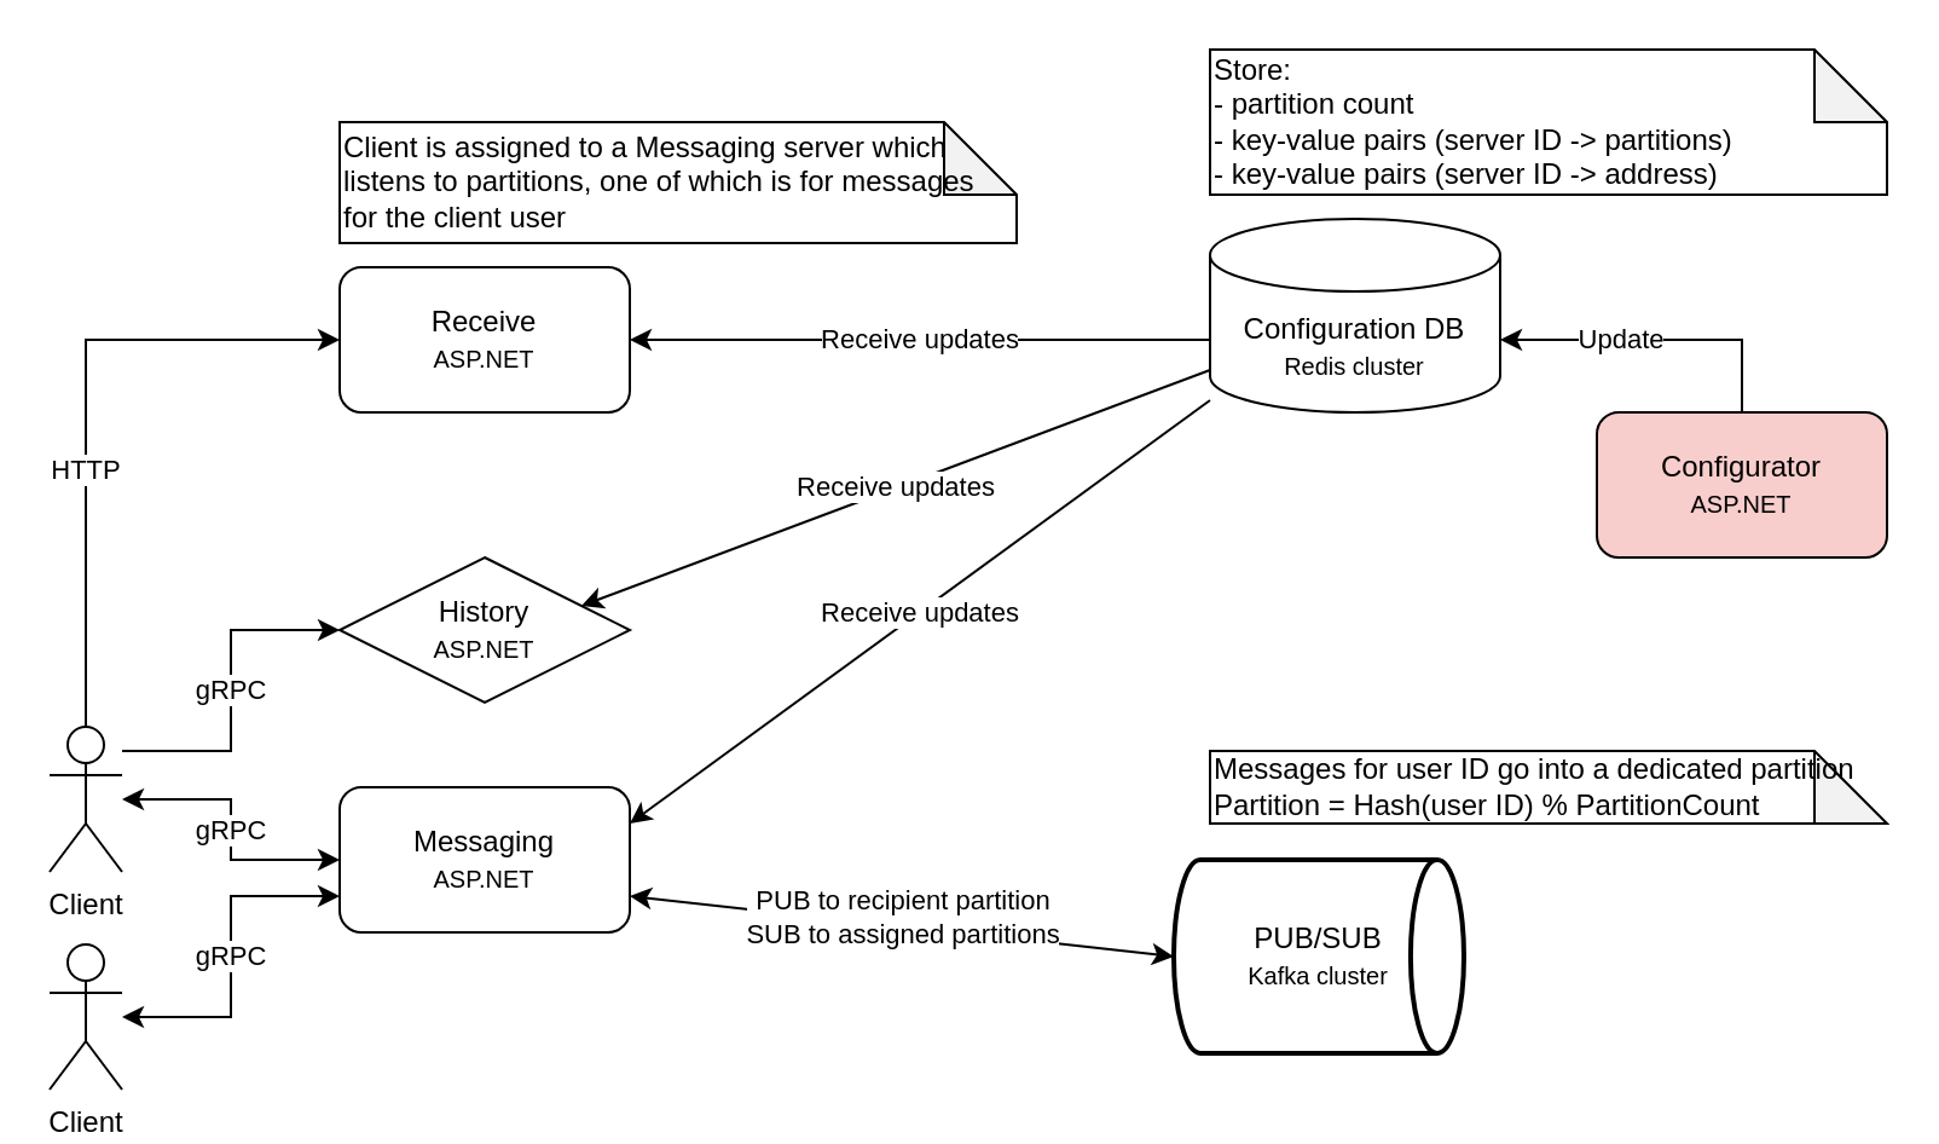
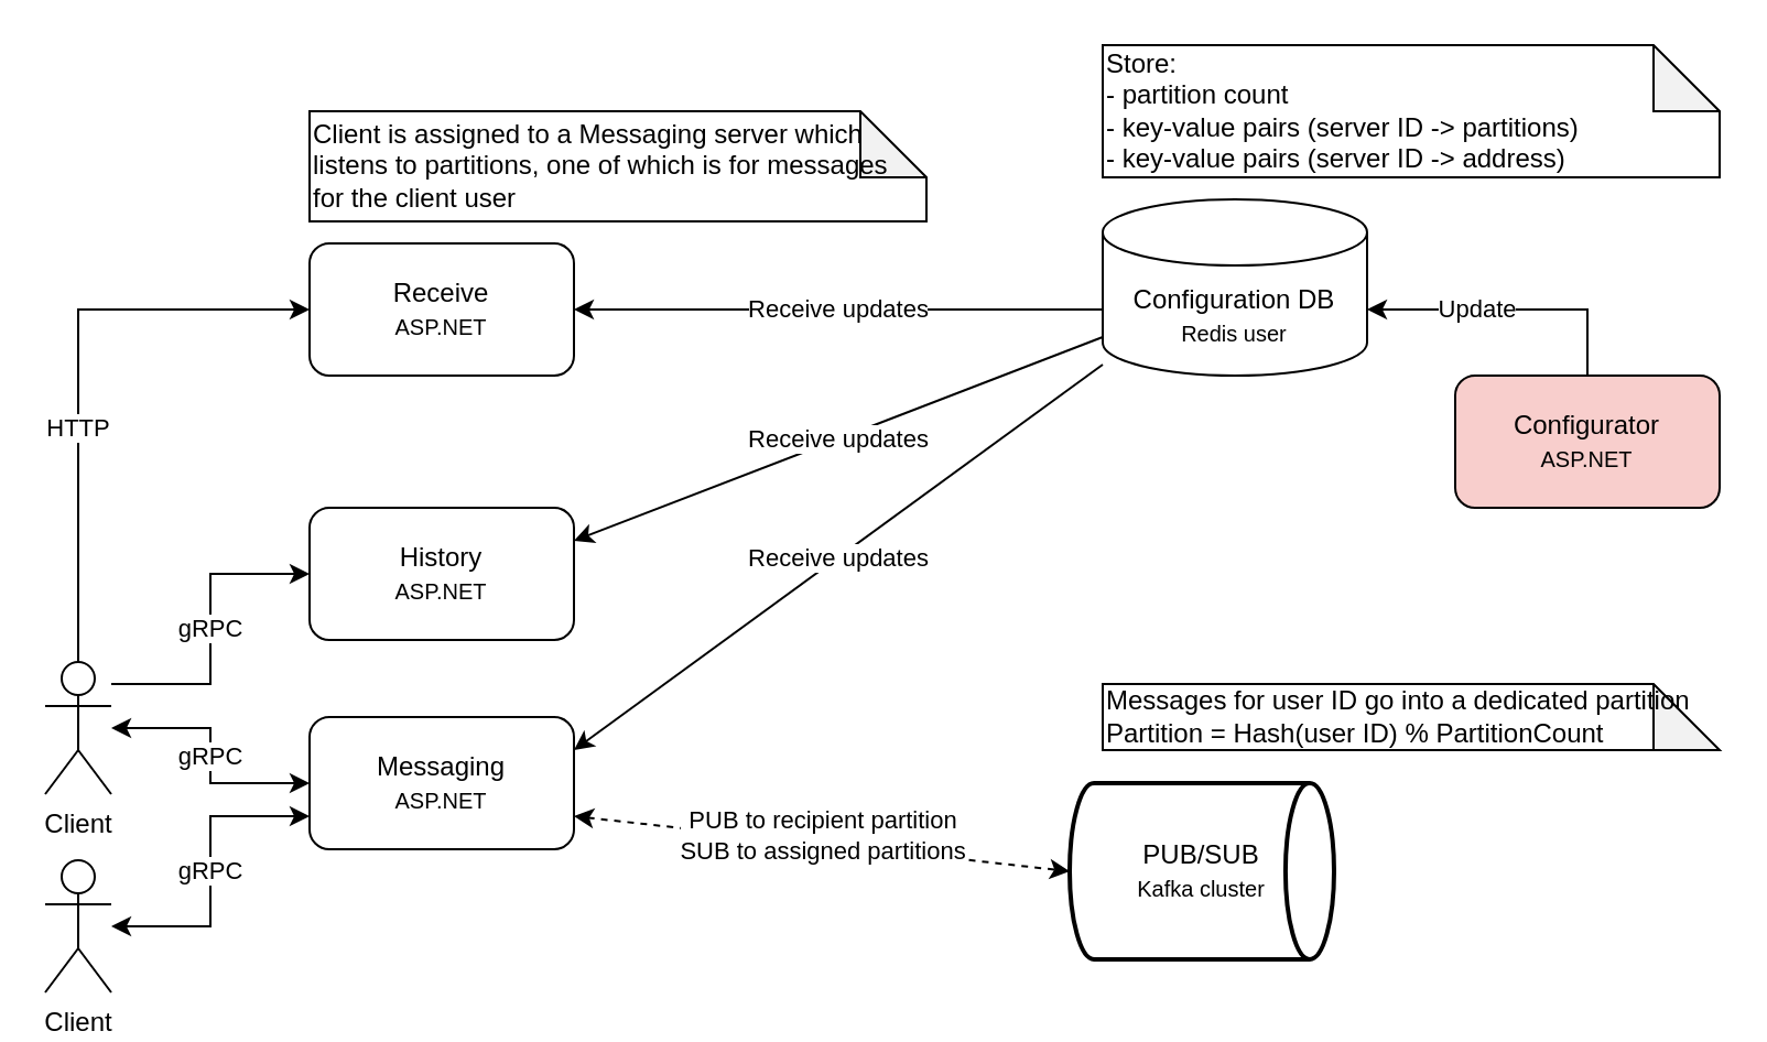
- <mxCell id="16" value="Configuration DB&lt;br&gt;&lt;font style=&quot;font-size: 10px&quot;&gt;Redis cluster&lt;/font&gt;" style="shape=cylinder3;whiteSpace=wrap;html=1;boundedLbl=1;backgroundOutline=1;size=15;" parent="1" vertex="1"><mxGeometry x="500" y="90" width="120" height="80" as="geometry" /></mxCell>
+ <mxCell id="16" value="Configuration DB&lt;br&gt;&lt;font style=&quot;font-size: 10px&quot;&gt;Redis user&lt;/font&gt;" style="shape=cylinder3;whiteSpace=wrap;html=1;boundedLbl=1;backgroundOutline=1;size=15;" parent="1" vertex="1"><mxGeometry x="500" y="90" width="120" height="80" as="geometry" /></mxCell>
- <mxCell id="20" value="&lt;font style=&quot;font-size: 12px&quot;&gt;History&lt;/font&gt;&lt;br&gt;&lt;font style=&quot;font-size: 10px&quot;&gt;ASP.NET&lt;/font&gt;" style="rhombus;whiteSpace=wrap;html=1;" parent="1" vertex="1"><mxGeometry x="140" y="230" width="120" height="60" as="geometry" /></mxCell>
+ <mxCell id="20" value="&lt;font style=&quot;font-size: 12px&quot;&gt;History&lt;/font&gt;&lt;br&gt;&lt;font style=&quot;font-size: 10px&quot;&gt;ASP.NET&lt;/font&gt;" style="rounded=1;whiteSpace=wrap;html=1;" parent="1" vertex="1"><mxGeometry x="140" y="230" width="120" height="60" as="geometry" /></mxCell>
- <mxCell id="8" value="PUB to recipient partition&lt;br&gt;&lt;div&gt;SUB to assigned partitions&lt;/div&gt;" style="rounded=0;orthogonalLoop=1;jettySize=auto;html=1;entryX=0;entryY=0.5;entryDx=0;entryDy=0;entryPerimeter=0;startArrow=classic;startFill=1;exitX=1;exitY=0.75;exitDx=0;exitDy=0;" parent="1" source="9" target="10" edge="1"><mxGeometry x="-0.004" y="2" relative="1" as="geometry"><mxPoint y="-1" as="offset" /></mxGeometry></mxCell>
+ <mxCell id="8" value="PUB to recipient partition&lt;br&gt;&lt;div&gt;SUB to assigned partitions&lt;/div&gt;" style="rounded=0;orthogonalLoop=1;jettySize=auto;html=1;entryX=0;entryY=0.5;entryDx=0;entryDy=0;entryPerimeter=0;startArrow=classic;startFill=1;exitX=1;exitY=0.75;exitDx=0;exitDy=0;dashed=1;" parent="1" source="9" target="10" edge="1"><mxGeometry x="-0.004" y="2" relative="1" as="geometry"><mxPoint y="-1" as="offset" /></mxGeometry></mxCell>
